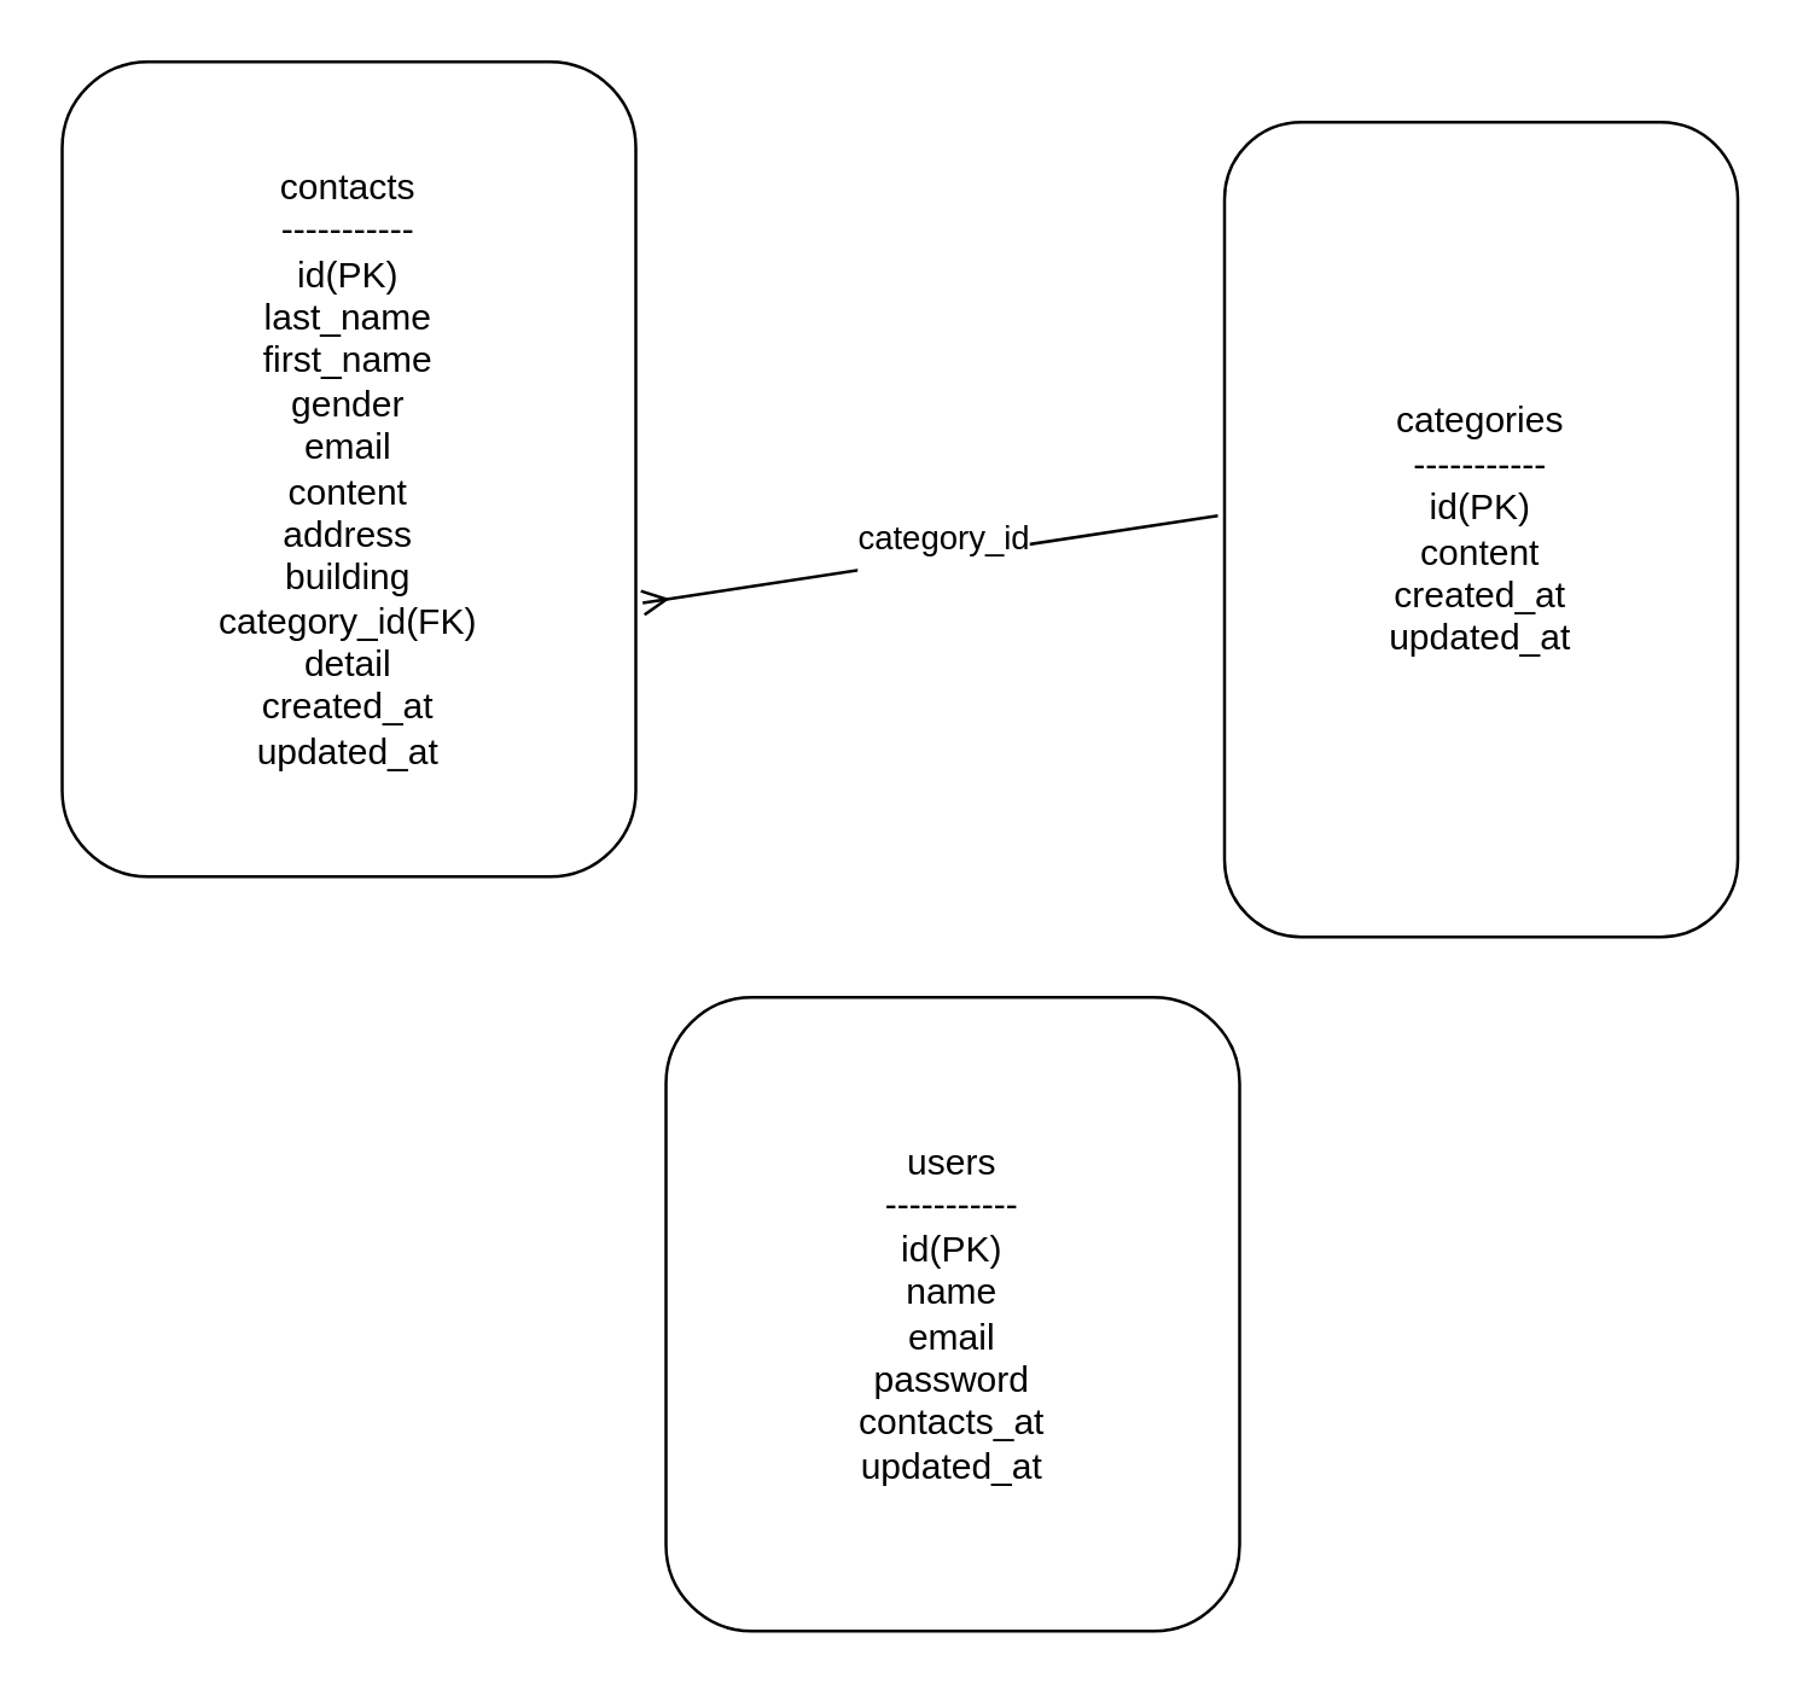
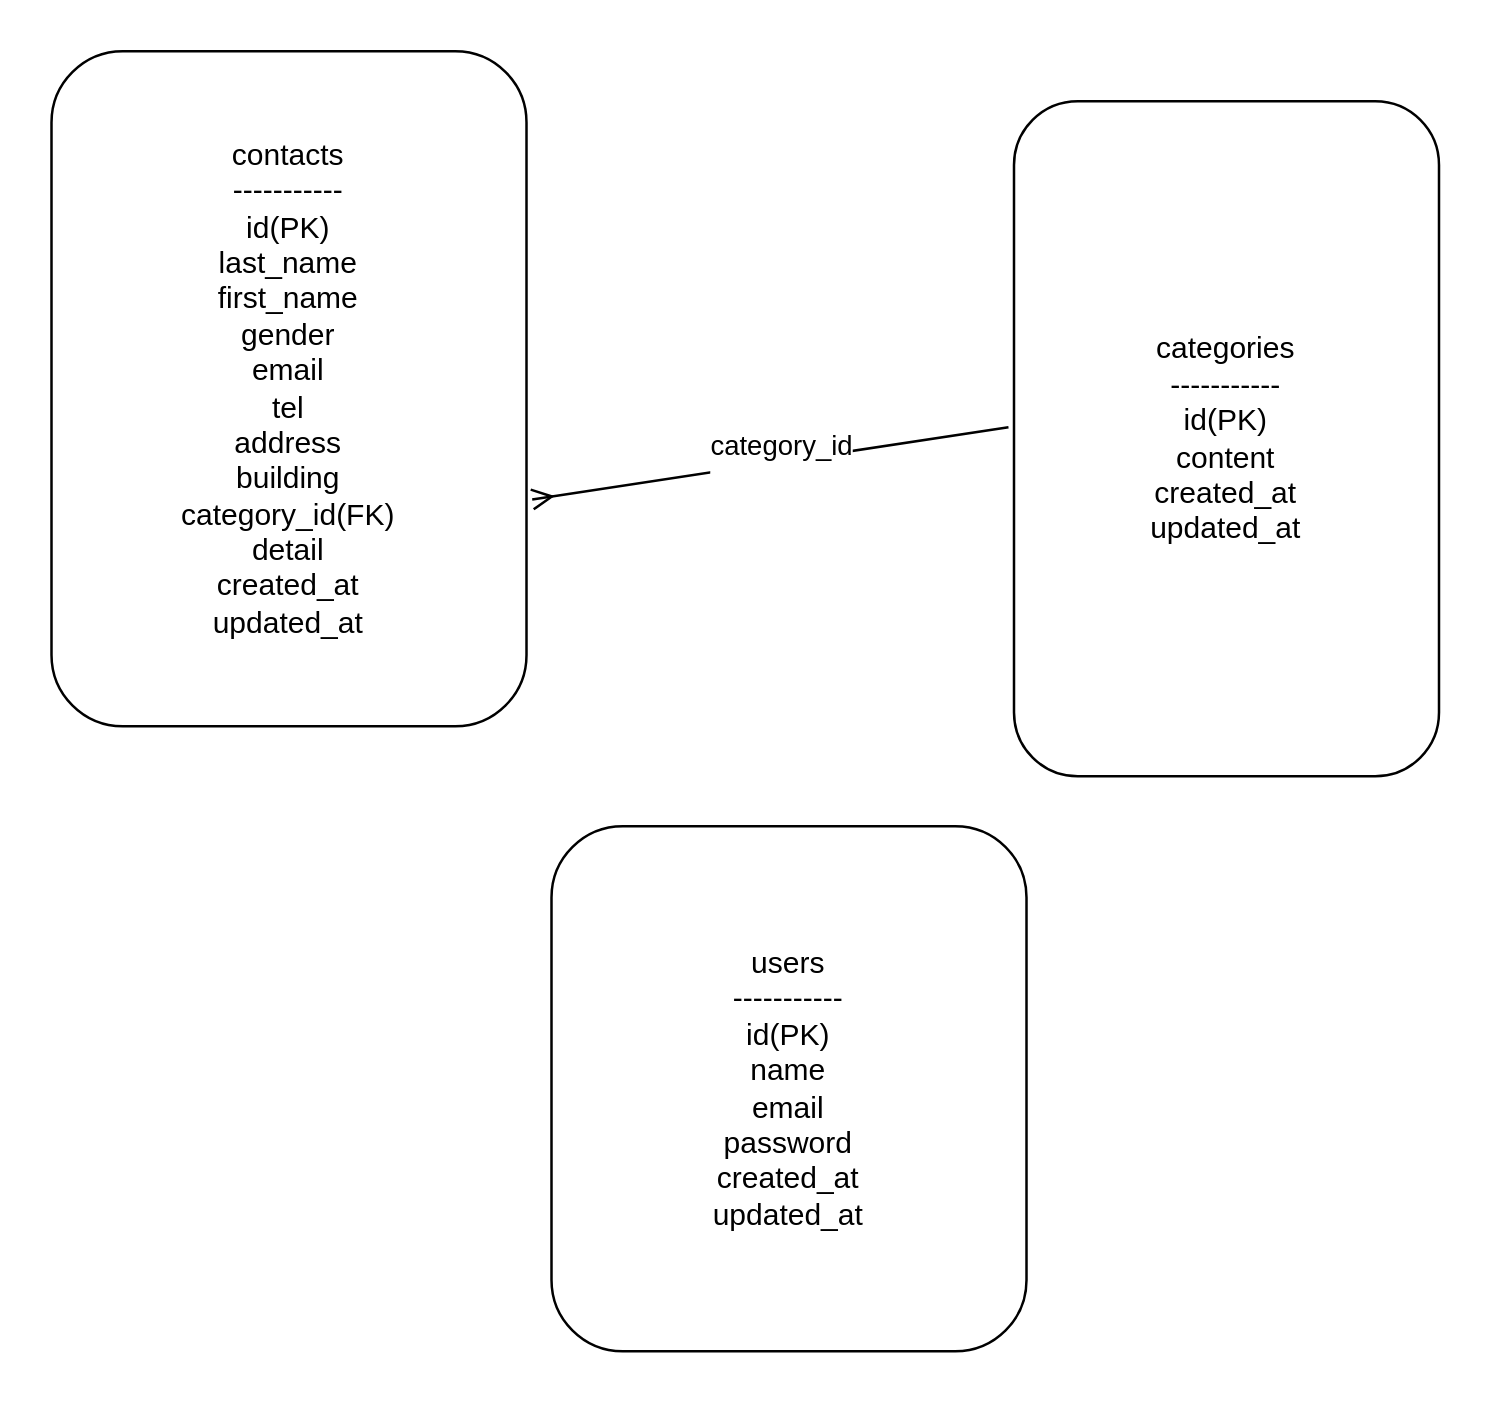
- <mxCell id="2" value="contacts&lt;br&gt;&lt;div&gt;-----------&lt;/div&gt;&lt;div&gt;id(PK)&lt;/div&gt;&lt;div&gt;last_name&lt;/div&gt;&lt;div&gt;first_name&lt;/div&gt;&lt;div&gt;gender&lt;/div&gt;&lt;div&gt;email&lt;/div&gt;&lt;div&gt;content&lt;/div&gt;&lt;div&gt;address&lt;/div&gt;&lt;div&gt;building&lt;/div&gt;&lt;div&gt;category_id(FK)&lt;/div&gt;&lt;div&gt;detail&lt;/div&gt;&lt;div&gt;created_at&lt;/div&gt;&lt;div&gt;updated_at&lt;/div&gt;" style="rounded=1;whiteSpace=wrap;html=1;" parent="1" vertex="1"><mxGeometry x="20" y="20" width="190" height="270" as="geometry" /></mxCell>
+ <mxCell id="2" value="contacts&lt;br&gt;&lt;div&gt;-----------&lt;/div&gt;&lt;div&gt;id(PK)&lt;/div&gt;&lt;div&gt;last_name&lt;/div&gt;&lt;div&gt;first_name&lt;/div&gt;&lt;div&gt;gender&lt;/div&gt;&lt;div&gt;email&lt;/div&gt;&lt;div&gt;tel&lt;/div&gt;&lt;div&gt;address&lt;/div&gt;&lt;div&gt;building&lt;/div&gt;&lt;div&gt;category_id(FK)&lt;/div&gt;&lt;div&gt;detail&lt;/div&gt;&lt;div&gt;created_at&lt;/div&gt;&lt;div&gt;updated_at&lt;/div&gt;" style="rounded=1;whiteSpace=wrap;html=1;" parent="1" vertex="1"><mxGeometry x="20" y="20" width="190" height="270" as="geometry" /></mxCell>
- <mxCell id="6" value="&lt;span style=&quot;color: rgb(0, 0, 0);&quot;&gt;users&lt;/span&gt;&lt;div&gt;&lt;div&gt;-----------&lt;/div&gt;&lt;div&gt;id(PK)&lt;/div&gt;&lt;div&gt;name&lt;/div&gt;&lt;div&gt;email&lt;/div&gt;&lt;div&gt;password&lt;/div&gt;&lt;/div&gt;&lt;div&gt;contacts_at&lt;/div&gt;&lt;div&gt;updated_at&lt;/div&gt;" style="rounded=1;whiteSpace=wrap;html=1;" parent="1" vertex="1"><mxGeometry x="220" y="330" width="190" height="210" as="geometry" /></mxCell>
+ <mxCell id="6" value="&lt;span style=&quot;color: rgb(0, 0, 0);&quot;&gt;users&lt;/span&gt;&lt;div&gt;&lt;div&gt;-----------&lt;/div&gt;&lt;div&gt;id(PK)&lt;/div&gt;&lt;div&gt;name&lt;/div&gt;&lt;div&gt;email&lt;/div&gt;&lt;div&gt;password&lt;/div&gt;&lt;/div&gt;&lt;div&gt;created_at&lt;/div&gt;&lt;div&gt;updated_at&lt;/div&gt;" style="rounded=1;whiteSpace=wrap;html=1;" parent="1" vertex="1"><mxGeometry x="220" y="330" width="190" height="210" as="geometry" /></mxCell>
